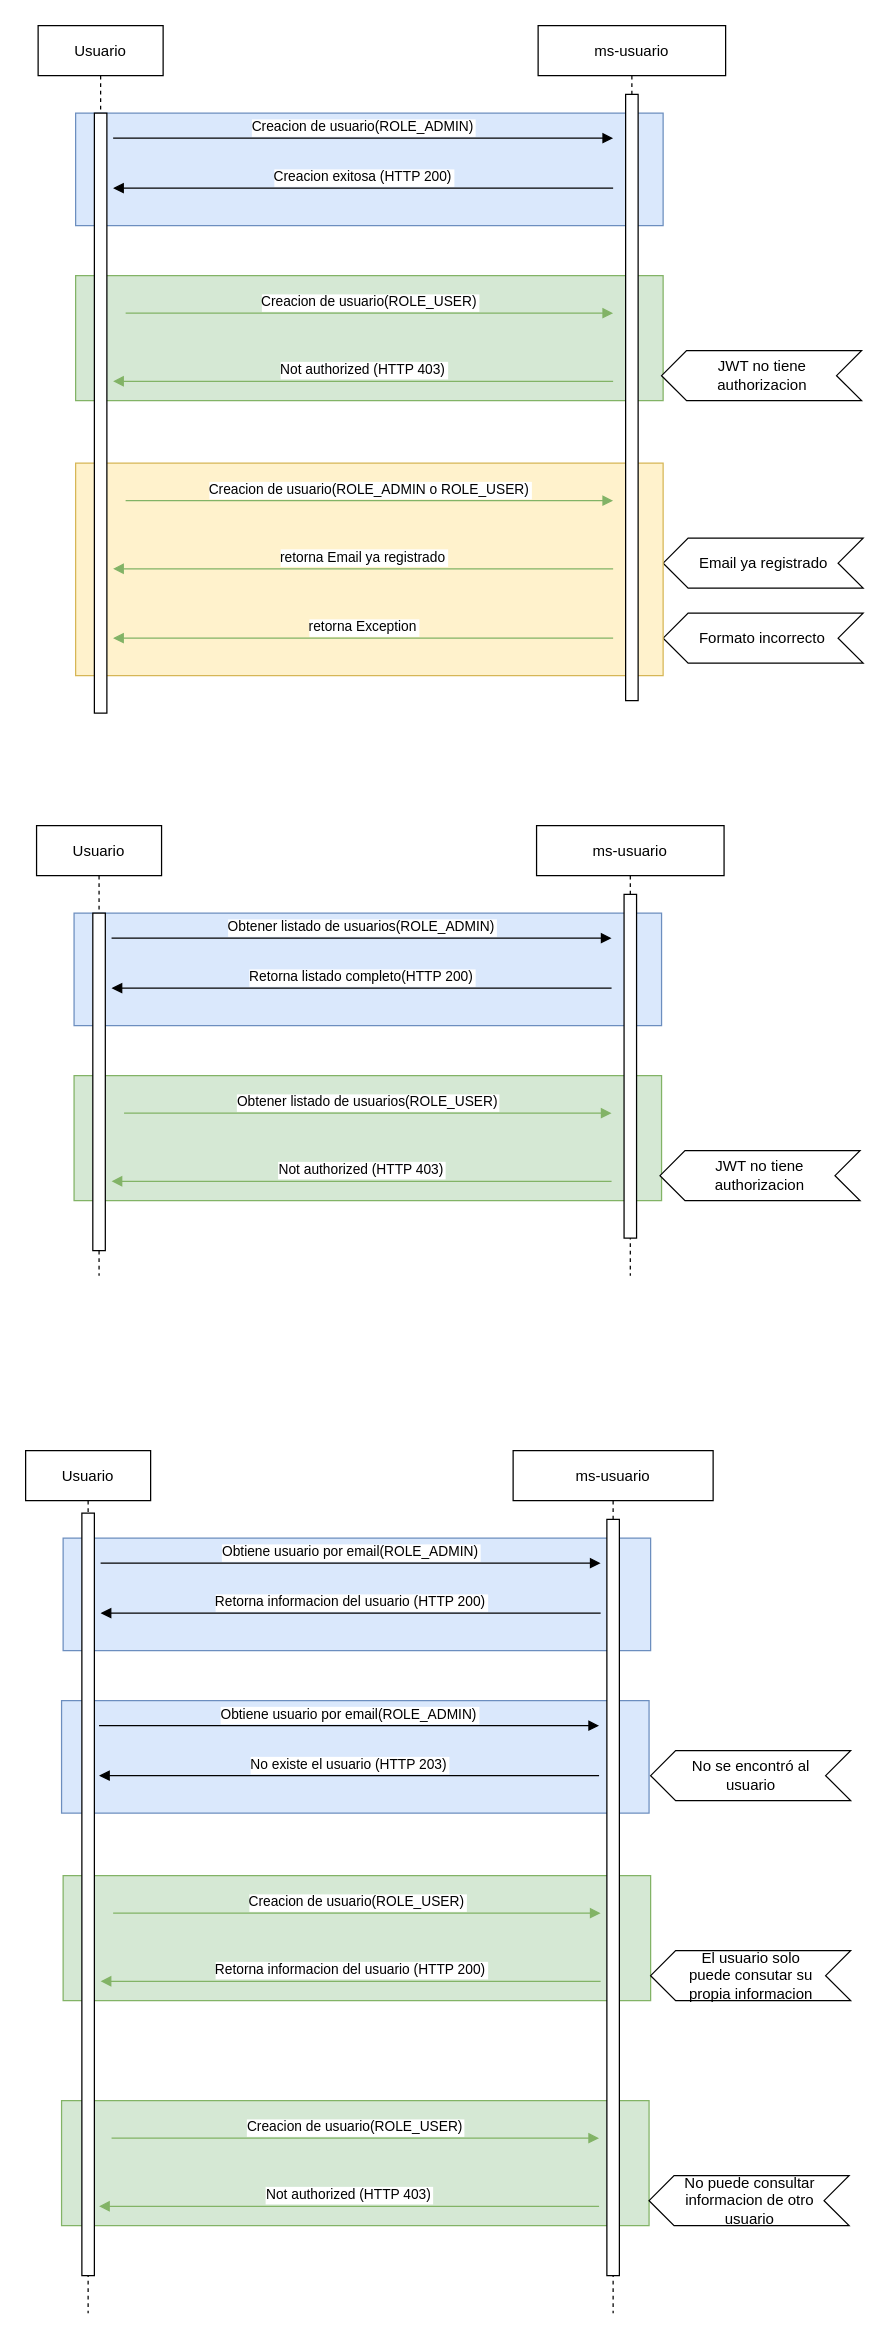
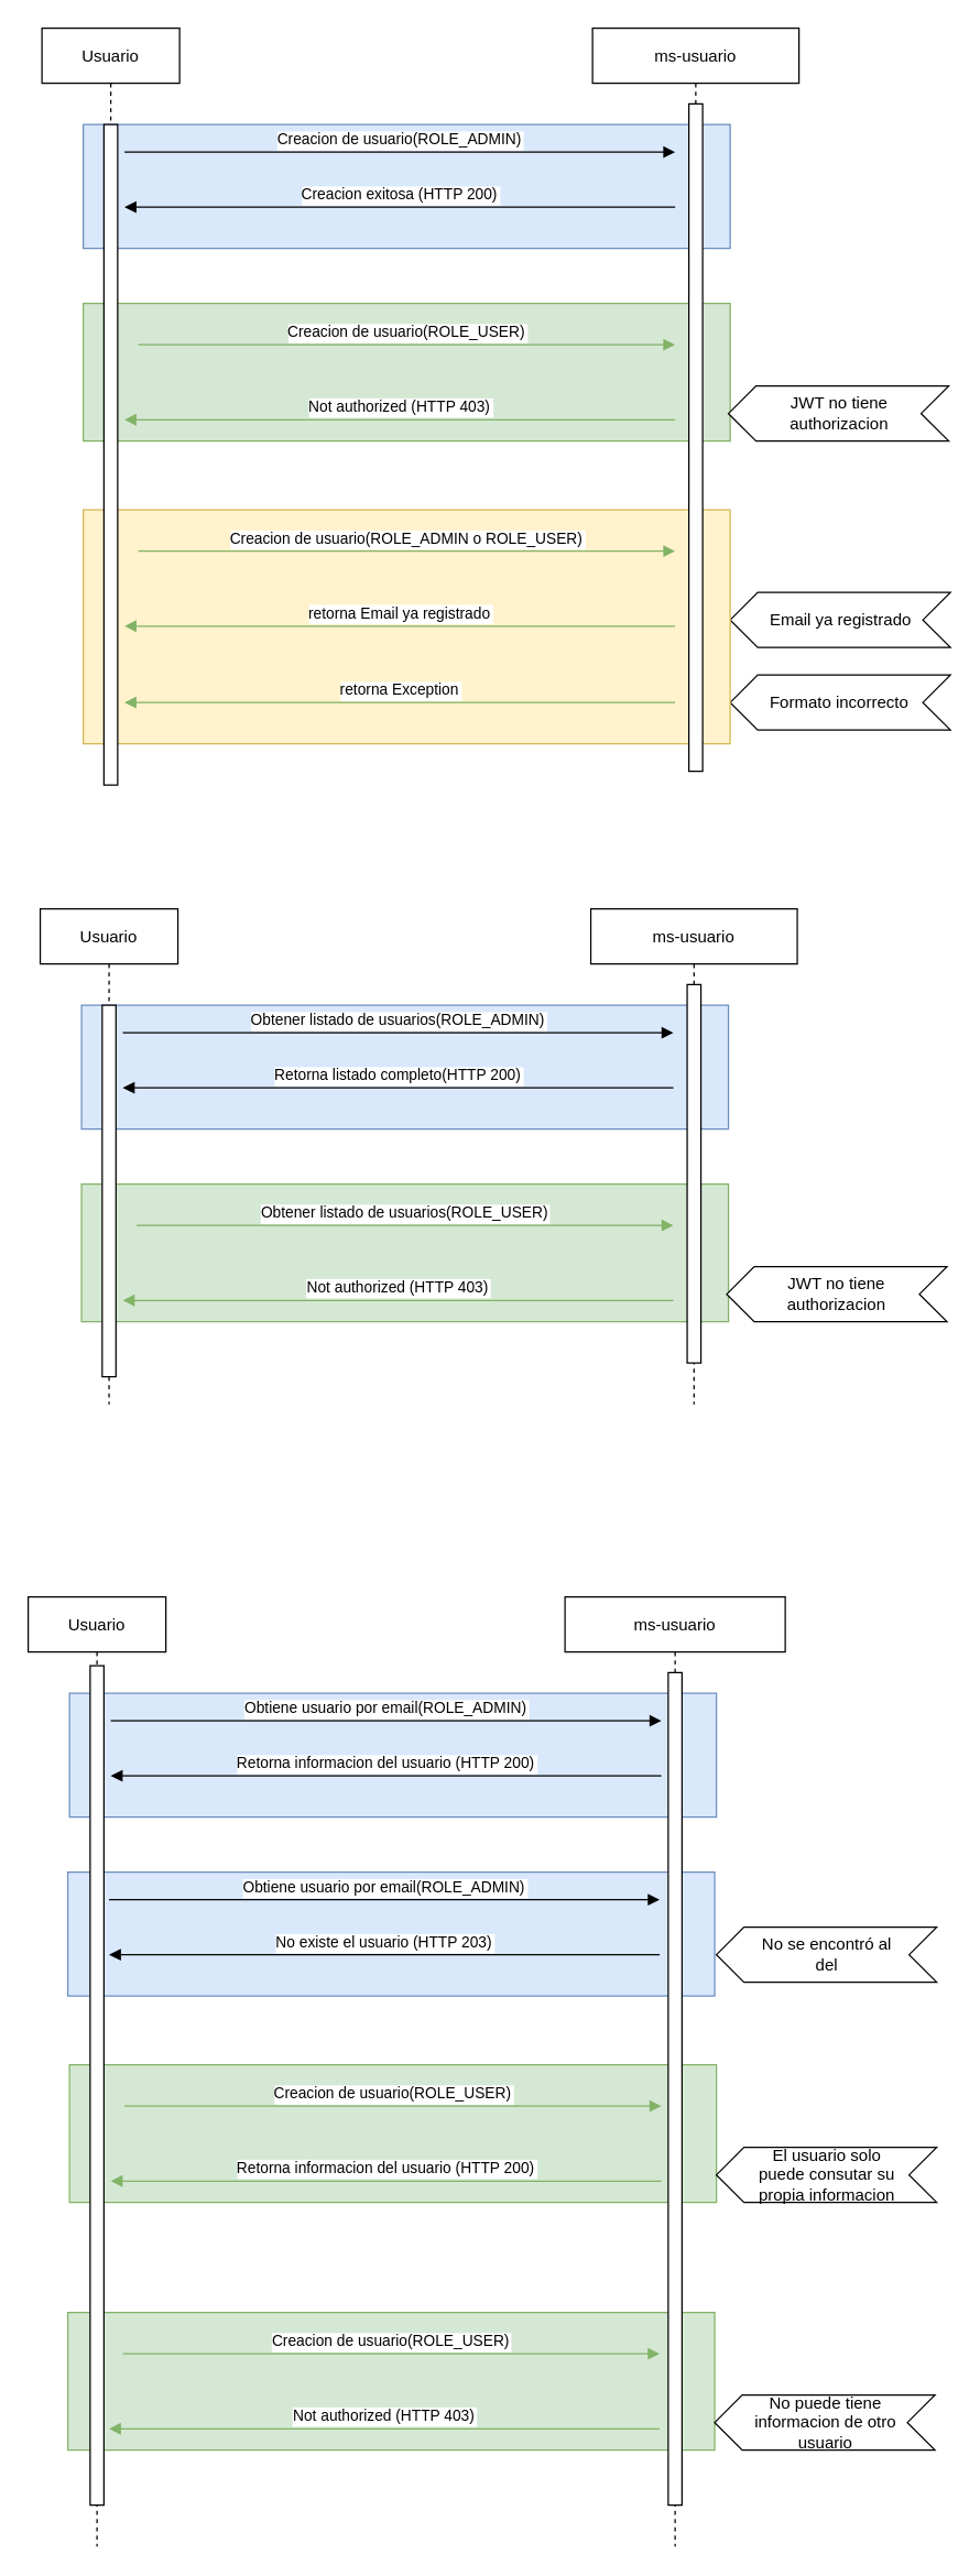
- <mxCell id="52" value="No se encontró al usuario" style="text;html=1;strokeColor=none;fillColor=none;align=center;verticalAlign=middle;whiteSpace=wrap;rounded=0;" vertex="1" parent="1"><mxGeometry x="543.75" y="1405" width="112.5" height="30" as="geometry" /></mxCell>
+ <mxCell id="52" value="No se encontró al del" style="text;html=1;strokeColor=none;fillColor=none;align=center;verticalAlign=middle;whiteSpace=wrap;rounded=0;" vertex="1" parent="1"><mxGeometry x="543.75" y="1405" width="112.5" height="30" as="geometry" /></mxCell>
- <mxCell id="55" value="No puede consultar informacion de otro usuario" style="text;html=1;strokeColor=none;fillColor=none;align=center;verticalAlign=middle;whiteSpace=wrap;rounded=0;" vertex="1" parent="1"><mxGeometry x="542.5" y="1745" width="112.5" height="30" as="geometry" /></mxCell>
+ <mxCell id="55" value="No puede tiene informacion de otro usuario" style="text;html=1;strokeColor=none;fillColor=none;align=center;verticalAlign=middle;whiteSpace=wrap;rounded=0;" vertex="1" parent="1"><mxGeometry x="542.5" y="1745" width="112.5" height="30" as="geometry" /></mxCell>
